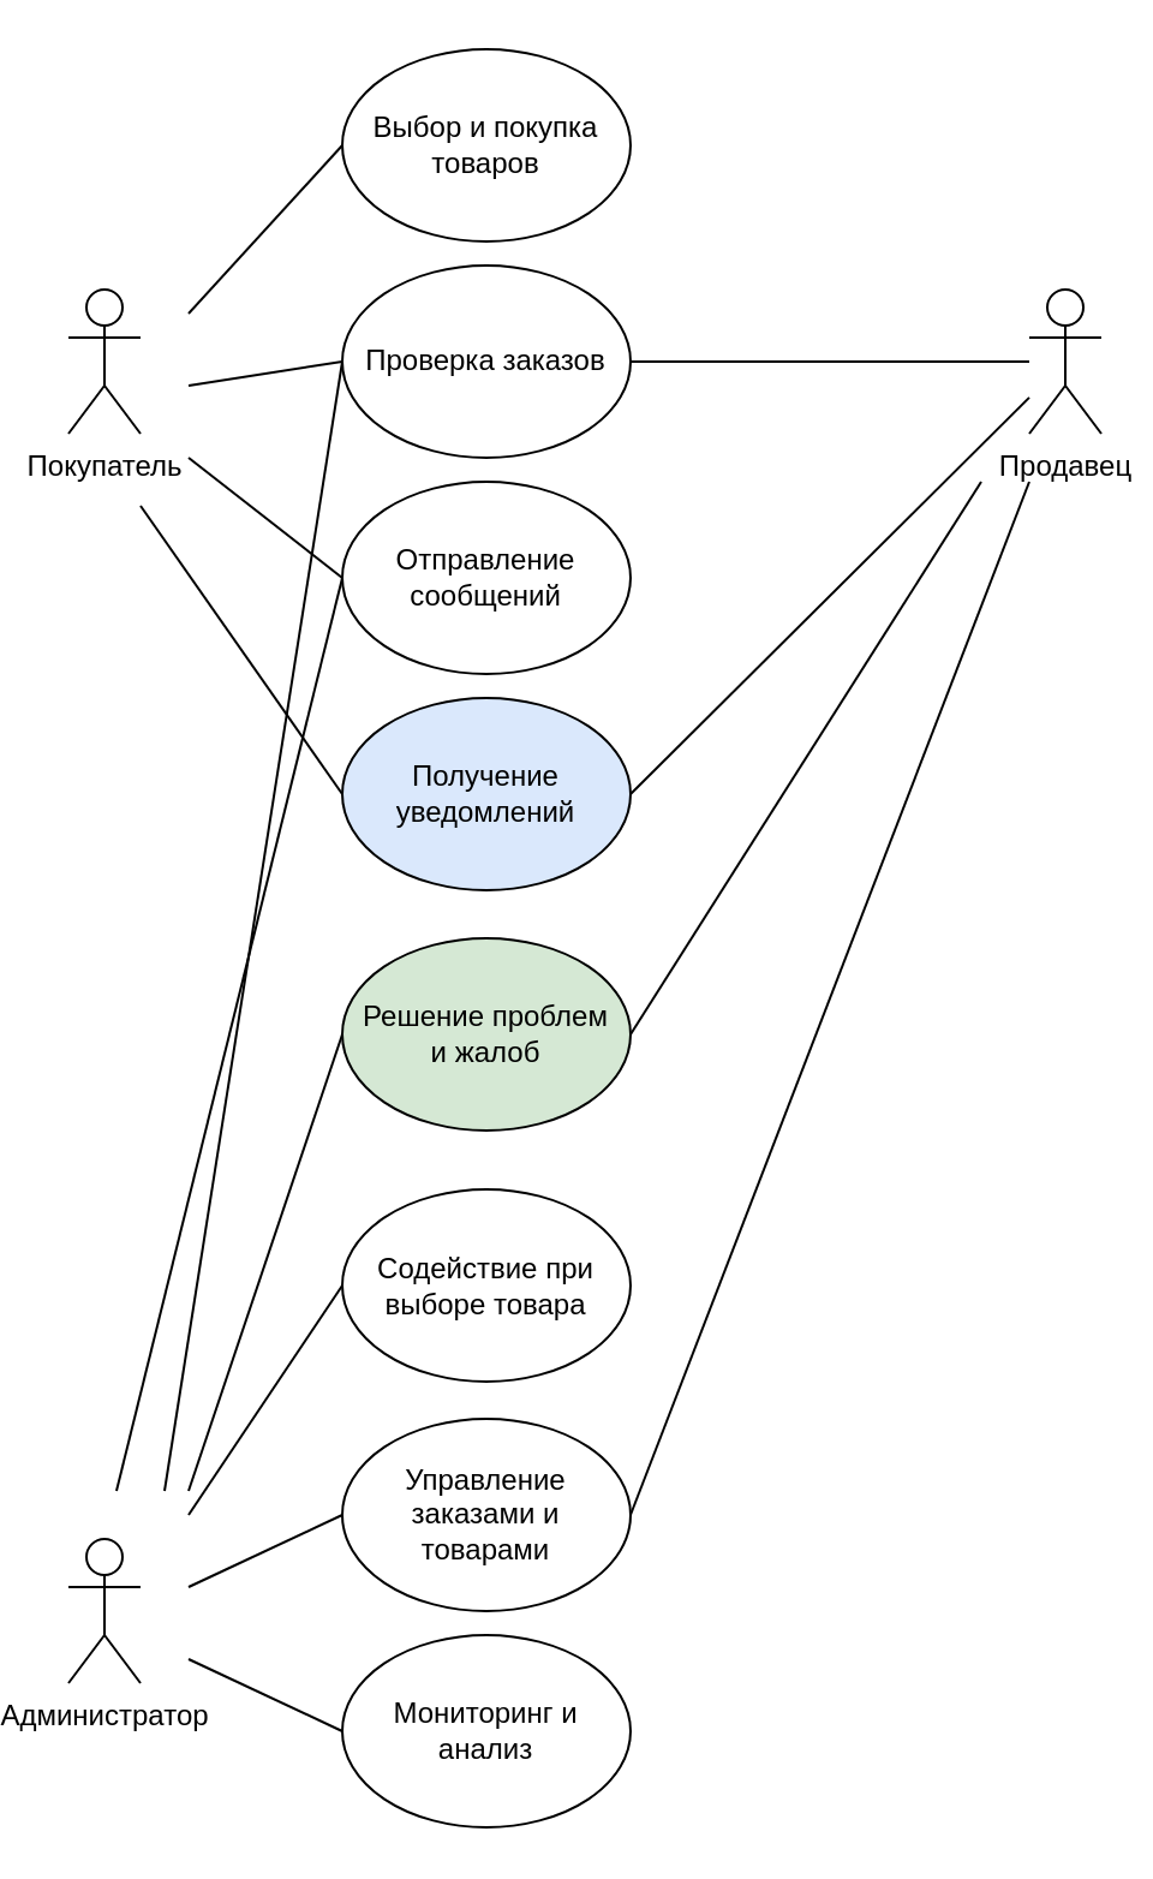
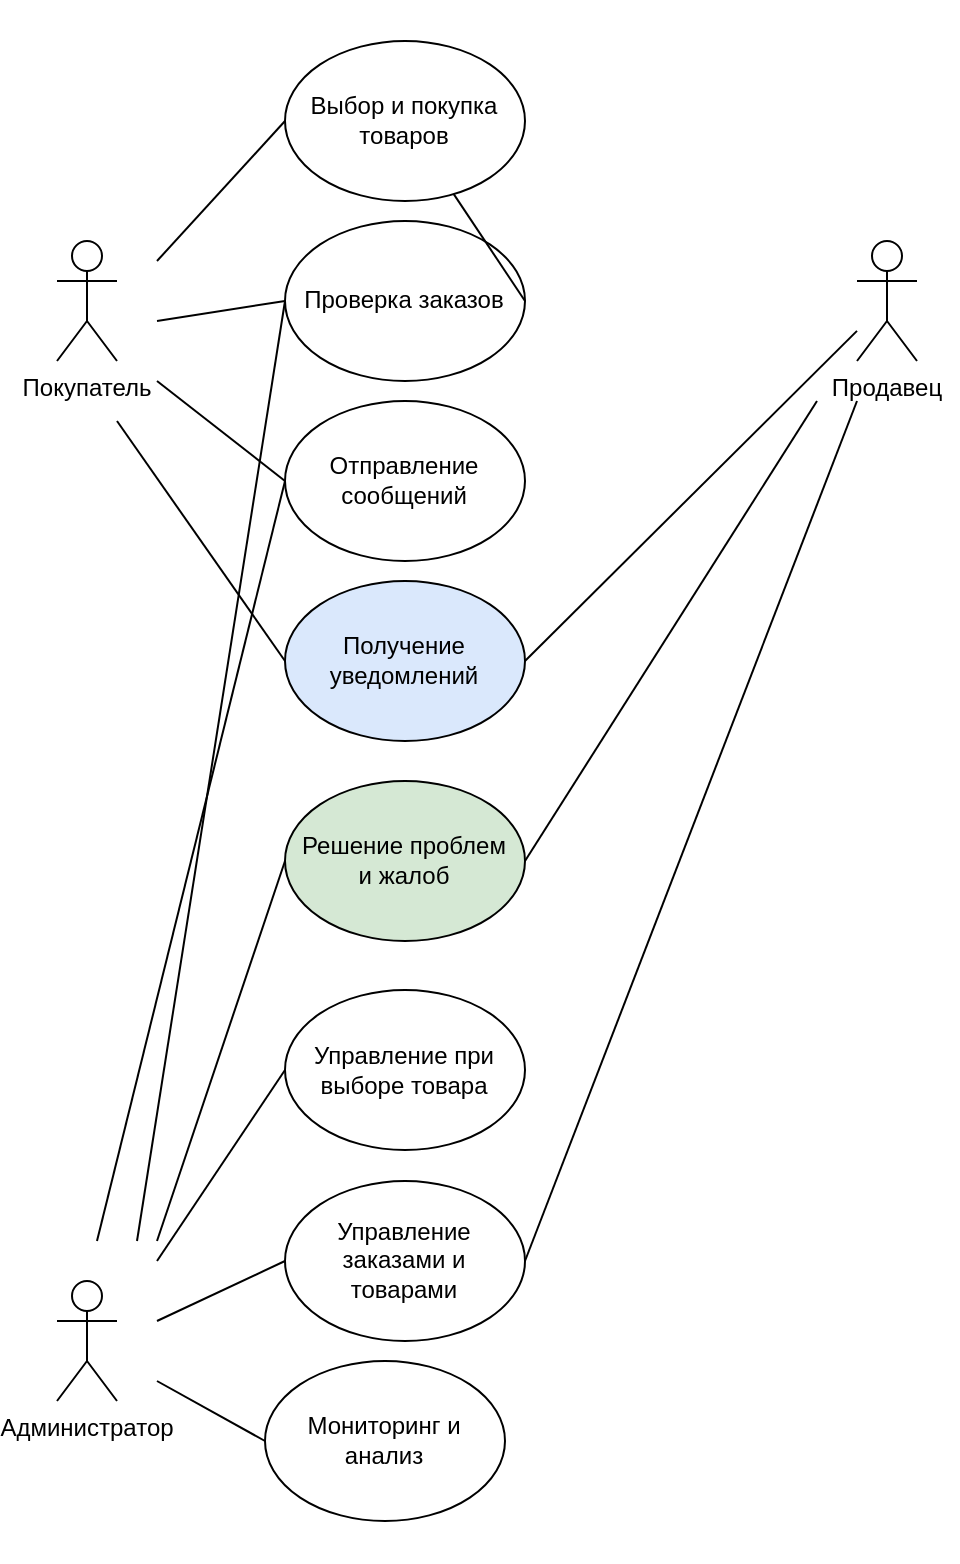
- <mxCell id="23" value="" style="endArrow=none;html=1;rounded=0;exitX=1;exitY=0.5;exitDx=0;exitDy=0;" edge="1" parent="1" source="7" target="4"><mxGeometry width="50" height="50" relative="1" as="geometry"><mxPoint x="170" y="410" as="sourcePoint" /><mxPoint x="390" y="150" as="targetPoint" /></mxGeometry></mxCell>
+ <mxCell id="23" value="" style="endArrow=none;html=1;rounded=0;exitX=1;exitY=0.5;exitDx=0;exitDy=0;" edge="1" parent="1" source="7" target="5"><mxGeometry width="50" height="50" relative="1" as="geometry"><mxPoint x="170" y="410" as="sourcePoint" /><mxPoint x="390" y="150" as="targetPoint" /></mxGeometry></mxCell>
- <mxCell id="21" value="Содействие при выборе товара" style="ellipse;whiteSpace=wrap;html=1;" vertex="1" parent="1"><mxGeometry x="134" y="494.5" width="120" height="80" as="geometry" /></mxCell>
+ <mxCell id="21" value="Управление при выборе товара" style="ellipse;whiteSpace=wrap;html=1;" vertex="1" parent="1"><mxGeometry x="134" y="494.5" width="120" height="80" as="geometry" /></mxCell>
- <mxCell id="15" value="Мониторинг и анализ" style="ellipse;whiteSpace=wrap;html=1;" vertex="1" parent="1"><mxGeometry x="134" y="680" width="120" height="80" as="geometry" /></mxCell>
+ <mxCell id="15" value="Мониторинг и анализ" style="ellipse;whiteSpace=wrap;html=1;" vertex="1" parent="1"><mxGeometry x="124" y="680" width="120" height="80" as="geometry" /></mxCell>
